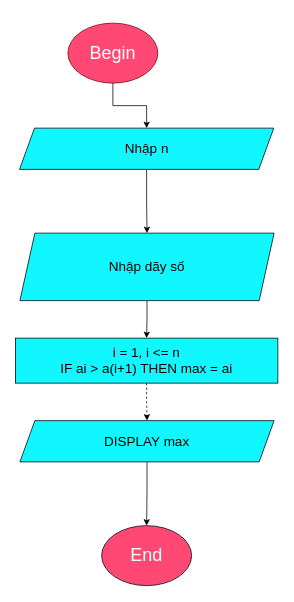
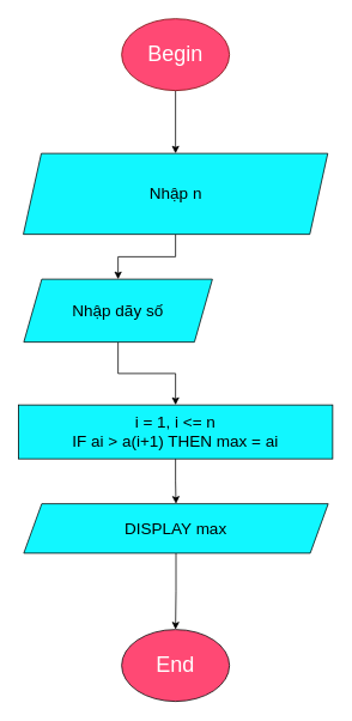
- <mxCell id="3" value="&lt;font style=&quot;font-size: 24px;&quot;&gt;Begin&lt;/font&gt;" style="ellipse;whiteSpace=wrap;html=1;fillColor=#FF4974;fontColor=#ffffff;strokeColor=#6F0000;" vertex="1" parent="1"><mxGeometry x="90" y="30" width="120" height="80" as="geometry" /></mxCell>
+ <mxCell id="3" value="&lt;font style=&quot;font-size: 24px;&quot;&gt;Begin&lt;/font&gt;" style="ellipse;whiteSpace=wrap;html=1;fillColor=#FF4974;fontColor=#ffffff;strokeColor=#6F0000;" vertex="1" parent="1"><mxGeometry x="135" y="20" width="120" height="80" as="geometry" /></mxCell>
- <mxCell id="5" value="&lt;font style=&quot;font-size: 18px;&quot;&gt;Nhập n&lt;/font&gt;" style="shape=parallelogram;perimeter=parallelogramPerimeter;whiteSpace=wrap;html=1;fixedSize=1;fillColor=#11F7FF;" vertex="1" parent="1"><mxGeometry x="25.5" y="170" width="339" height="55" as="geometry" /></mxCell>
+ <mxCell id="5" value="&lt;font style=&quot;font-size: 18px;&quot;&gt;Nhập n&lt;/font&gt;" style="shape=parallelogram;perimeter=parallelogramPerimeter;whiteSpace=wrap;html=1;fixedSize=1;fillColor=#11F7FF;" vertex="1" parent="1"><mxGeometry x="25.5" y="170" width="339" height="90" as="geometry" /></mxCell>
- <mxCell id="10" value="&lt;font style=&quot;font-size: 18px;&quot;&gt;Nhập dãy số&lt;/font&gt;" style="shape=parallelogram;perimeter=parallelogramPerimeter;whiteSpace=wrap;html=1;fixedSize=1;fillColor=#11F7FF;" vertex="1" parent="1"><mxGeometry x="26" y="310" width="339" height="90" as="geometry" /></mxCell>
+ <mxCell id="10" value="&lt;font style=&quot;font-size: 18px;&quot;&gt;Nhập dãy số&lt;/font&gt;" style="shape=parallelogram;perimeter=parallelogramPerimeter;whiteSpace=wrap;html=1;fixedSize=1;fillColor=#11F7FF;" vertex="1" parent="1"><mxGeometry x="26" y="310" width="210" height="70" as="geometry" /></mxCell>
- <mxCell id="6" value="" style="edgeStyle=orthogonalEdgeStyle;rounded=0;orthogonalLoop=1;jettySize=auto;html=1;dashed=1;" edge="1" parent="1" source="7" target="12"><mxGeometry relative="1" as="geometry" /></mxCell>
+ <mxCell id="6" value="" style="edgeStyle=orthogonalEdgeStyle;rounded=0;orthogonalLoop=1;jettySize=auto;html=1;" edge="1" parent="1" source="7" target="12"><mxGeometry relative="1" as="geometry" /></mxCell>
